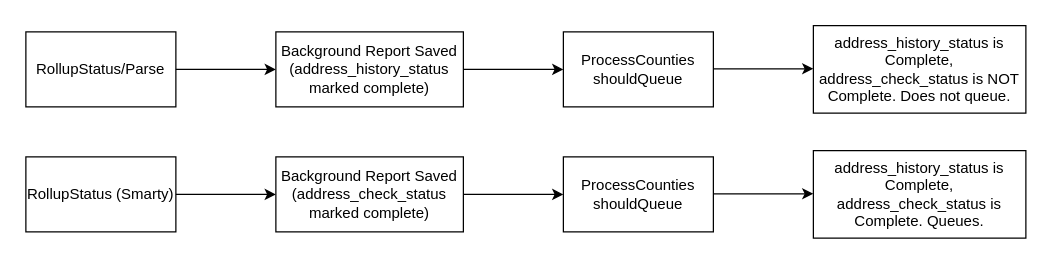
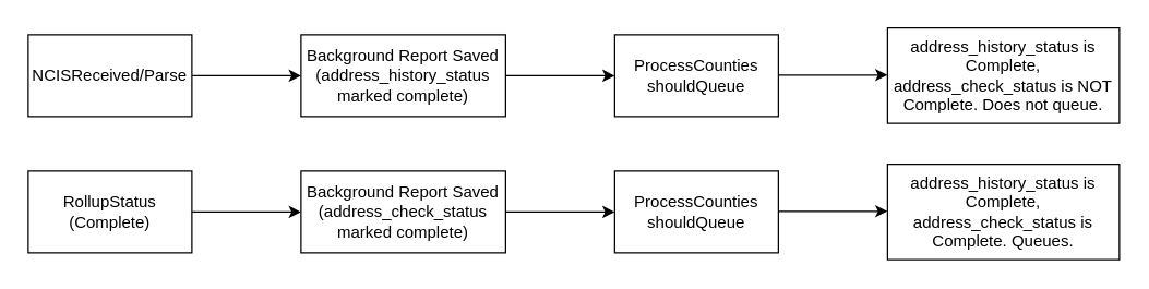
- <mxCell id="2" value="RollupStatus/Parse" style="rounded=0;whiteSpace=wrap;html=1;" vertex="1" parent="1"><mxGeometry x="20" y="25" width="120" height="60" as="geometry" /></mxCell>
+ <mxCell id="2" value="NCISReceived/Parse" style="rounded=0;whiteSpace=wrap;html=1;" vertex="1" parent="1"><mxGeometry x="20" y="25" width="120" height="60" as="geometry" /></mxCell>
- <mxCell id="3" value="RollupStatus (Smarty)" style="rounded=0;whiteSpace=wrap;html=1;" vertex="1" parent="1"><mxGeometry x="20" y="125" width="120" height="60" as="geometry" /></mxCell>
+ <mxCell id="3" value="RollupStatus (Complete)" style="rounded=0;whiteSpace=wrap;html=1;" vertex="1" parent="1"><mxGeometry x="20" y="125" width="120" height="60" as="geometry" /></mxCell>
